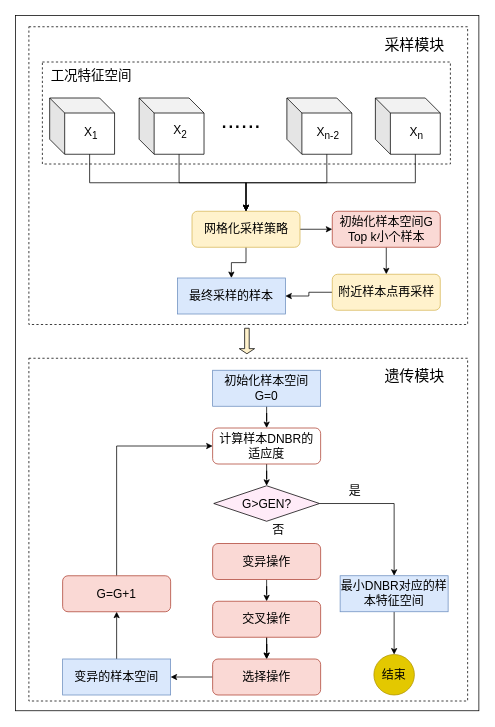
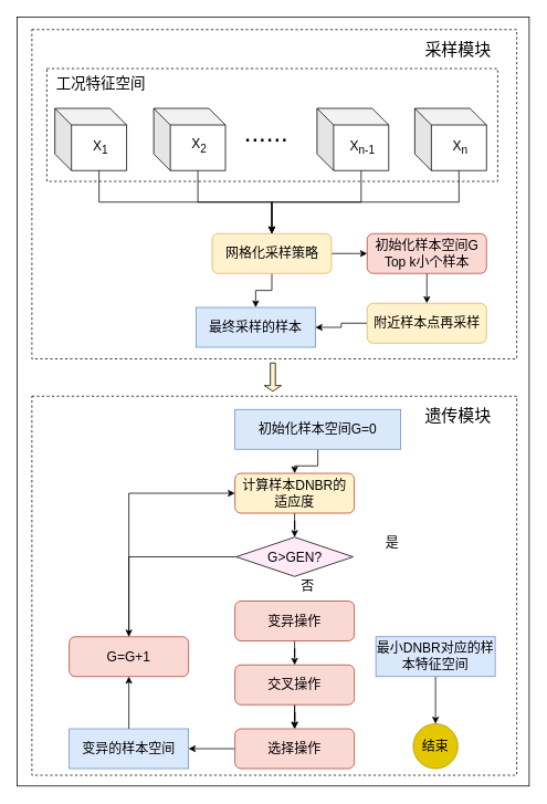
- <mxCell id="16" value="X&lt;sub&gt;n-2&lt;/sub&gt;" style="text;html=1;strokeColor=none;fillColor=none;align=center;verticalAlign=middle;whiteSpace=wrap;rounded=0;fontSize=16;" parent="14" vertex="1"><mxGeometry x="35.27" y="37" width="40" height="20" as="geometry" /></mxCell>
+ <mxCell id="16" value="X&lt;sub&gt;n-1&lt;/sub&gt;" style="text;html=1;strokeColor=none;fillColor=none;align=center;verticalAlign=middle;whiteSpace=wrap;rounded=0;fontSize=16;" parent="14" vertex="1"><mxGeometry x="35.27" y="37" width="40" height="20" as="geometry" /></mxCell>
- <mxCell id="40" value="&lt;div&gt;初始化样本空间G=0&lt;/div&gt;" style="rounded=0;whiteSpace=wrap;html=1;fontSize=16;fillColor=#dae8fc;strokeColor=#6c8ebf;" vertex="1" parent="1"><mxGeometry x="283" y="493" width="144" height="48" as="geometry" /></mxCell>
+ <mxCell id="40" value="&lt;div&gt;初始化样本空间G=0&lt;/div&gt;" style="rounded=0;whiteSpace=wrap;html=1;fontSize=16;fillColor=#dae8fc;strokeColor=#6c8ebf;" vertex="1" parent="1"><mxGeometry x="283" y="493" width="200" height="48" as="geometry" /></mxCell>
- <mxCell id="33" value="&lt;div&gt;计算样本DNBR的&lt;/div&gt;&lt;div&gt;适应度&lt;/div&gt;" style="rounded=1;whiteSpace=wrap;html=1;fontSize=16;fillColor=#ffffff;strokeColor=#ae4132;" parent="1" vertex="1"><mxGeometry x="283" y="570" width="144" height="48" as="geometry" /></mxCell>
+ <mxCell id="33" value="&lt;div&gt;计算样本DNBR的&lt;/div&gt;&lt;div&gt;适应度&lt;/div&gt;" style="rounded=1;whiteSpace=wrap;html=1;fontSize=16;fillColor=#FFF2CC;strokeColor=#ae4132;" parent="1" vertex="1"><mxGeometry x="283" y="570" width="144" height="48" as="geometry" /></mxCell>
- <mxCell id="55" style="edgeStyle=orthogonalEdgeStyle;rounded=0;orthogonalLoop=1;jettySize=auto;html=1;entryX=0.5;entryY=0;entryDx=0;entryDy=0;fontSize=16;" edge="1" parent="1" source="56" target="51"><mxGeometry relative="1" as="geometry" /></mxCell>
+ <mxCell id="55" style="edgeStyle=orthogonalEdgeStyle;rounded=0;orthogonalLoop=1;jettySize=auto;html=1;fontSize=16;" edge="1" parent="1" source="56" target="42"><mxGeometry relative="1" as="geometry" /></mxCell>
